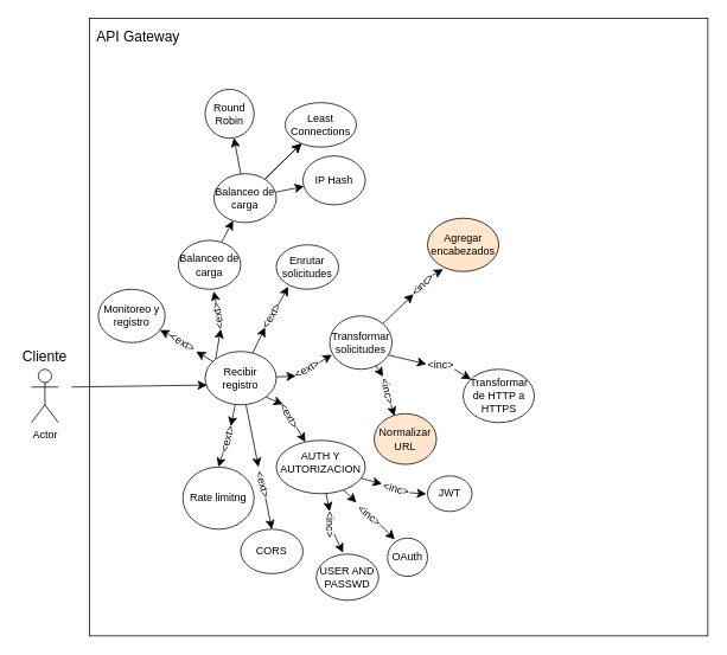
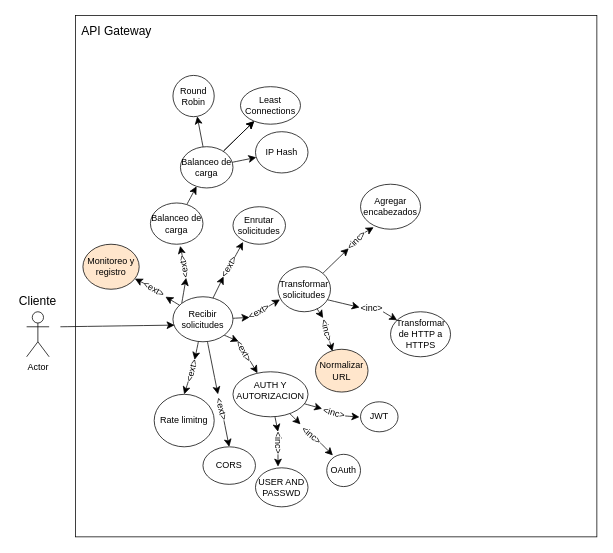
- <mxCell id="25" value="Agregar encabezados" style="ellipse;whiteSpace=wrap;html=1;fillColor=#ffe6cc;" vertex="1" parent="1"><mxGeometry x="480" y="245" width="80" height="60" as="geometry" /></mxCell>
+ <mxCell id="25" value="Agregar encabezados" style="ellipse;whiteSpace=wrap;html=1;" vertex="1" parent="1"><mxGeometry x="480" y="245" width="80" height="60" as="geometry" /></mxCell>
- <mxCell id="65" value="Monitoreo y registro" style="ellipse;whiteSpace=wrap;html=1;" vertex="1" parent="1"><mxGeometry x="110" y="325" width="75" height="60" as="geometry" /></mxCell>
+ <mxCell id="65" value="Monitoreo y registro" style="ellipse;whiteSpace=wrap;html=1;fillColor=#ffe6cc;" vertex="1" parent="1"><mxGeometry x="110" y="325" width="75" height="60" as="geometry" /></mxCell>
- <mxCell id="12" value="Recibir registro" style="ellipse;whiteSpace=wrap;html=1;" vertex="1" parent="1"><mxGeometry x="230" y="395" width="80" height="60" as="geometry" /></mxCell>
+ <mxCell id="12" value="Recibir solicitudes" style="ellipse;whiteSpace=wrap;html=1;" vertex="1" parent="1"><mxGeometry x="230" y="395" width="80" height="60" as="geometry" /></mxCell>
- <mxCell id="43" value="USER AND PASSWD" style="ellipse;whiteSpace=wrap;html=1;" vertex="1" parent="1"><mxGeometry x="355" y="623" width="70" height="52" as="geometry" /></mxCell>
+ <mxCell id="43" value="USER AND PASSWD" style="ellipse;whiteSpace=wrap;html=1;" vertex="1" parent="1"><mxGeometry x="340" y="623" width="70" height="52" as="geometry" /></mxCell>
